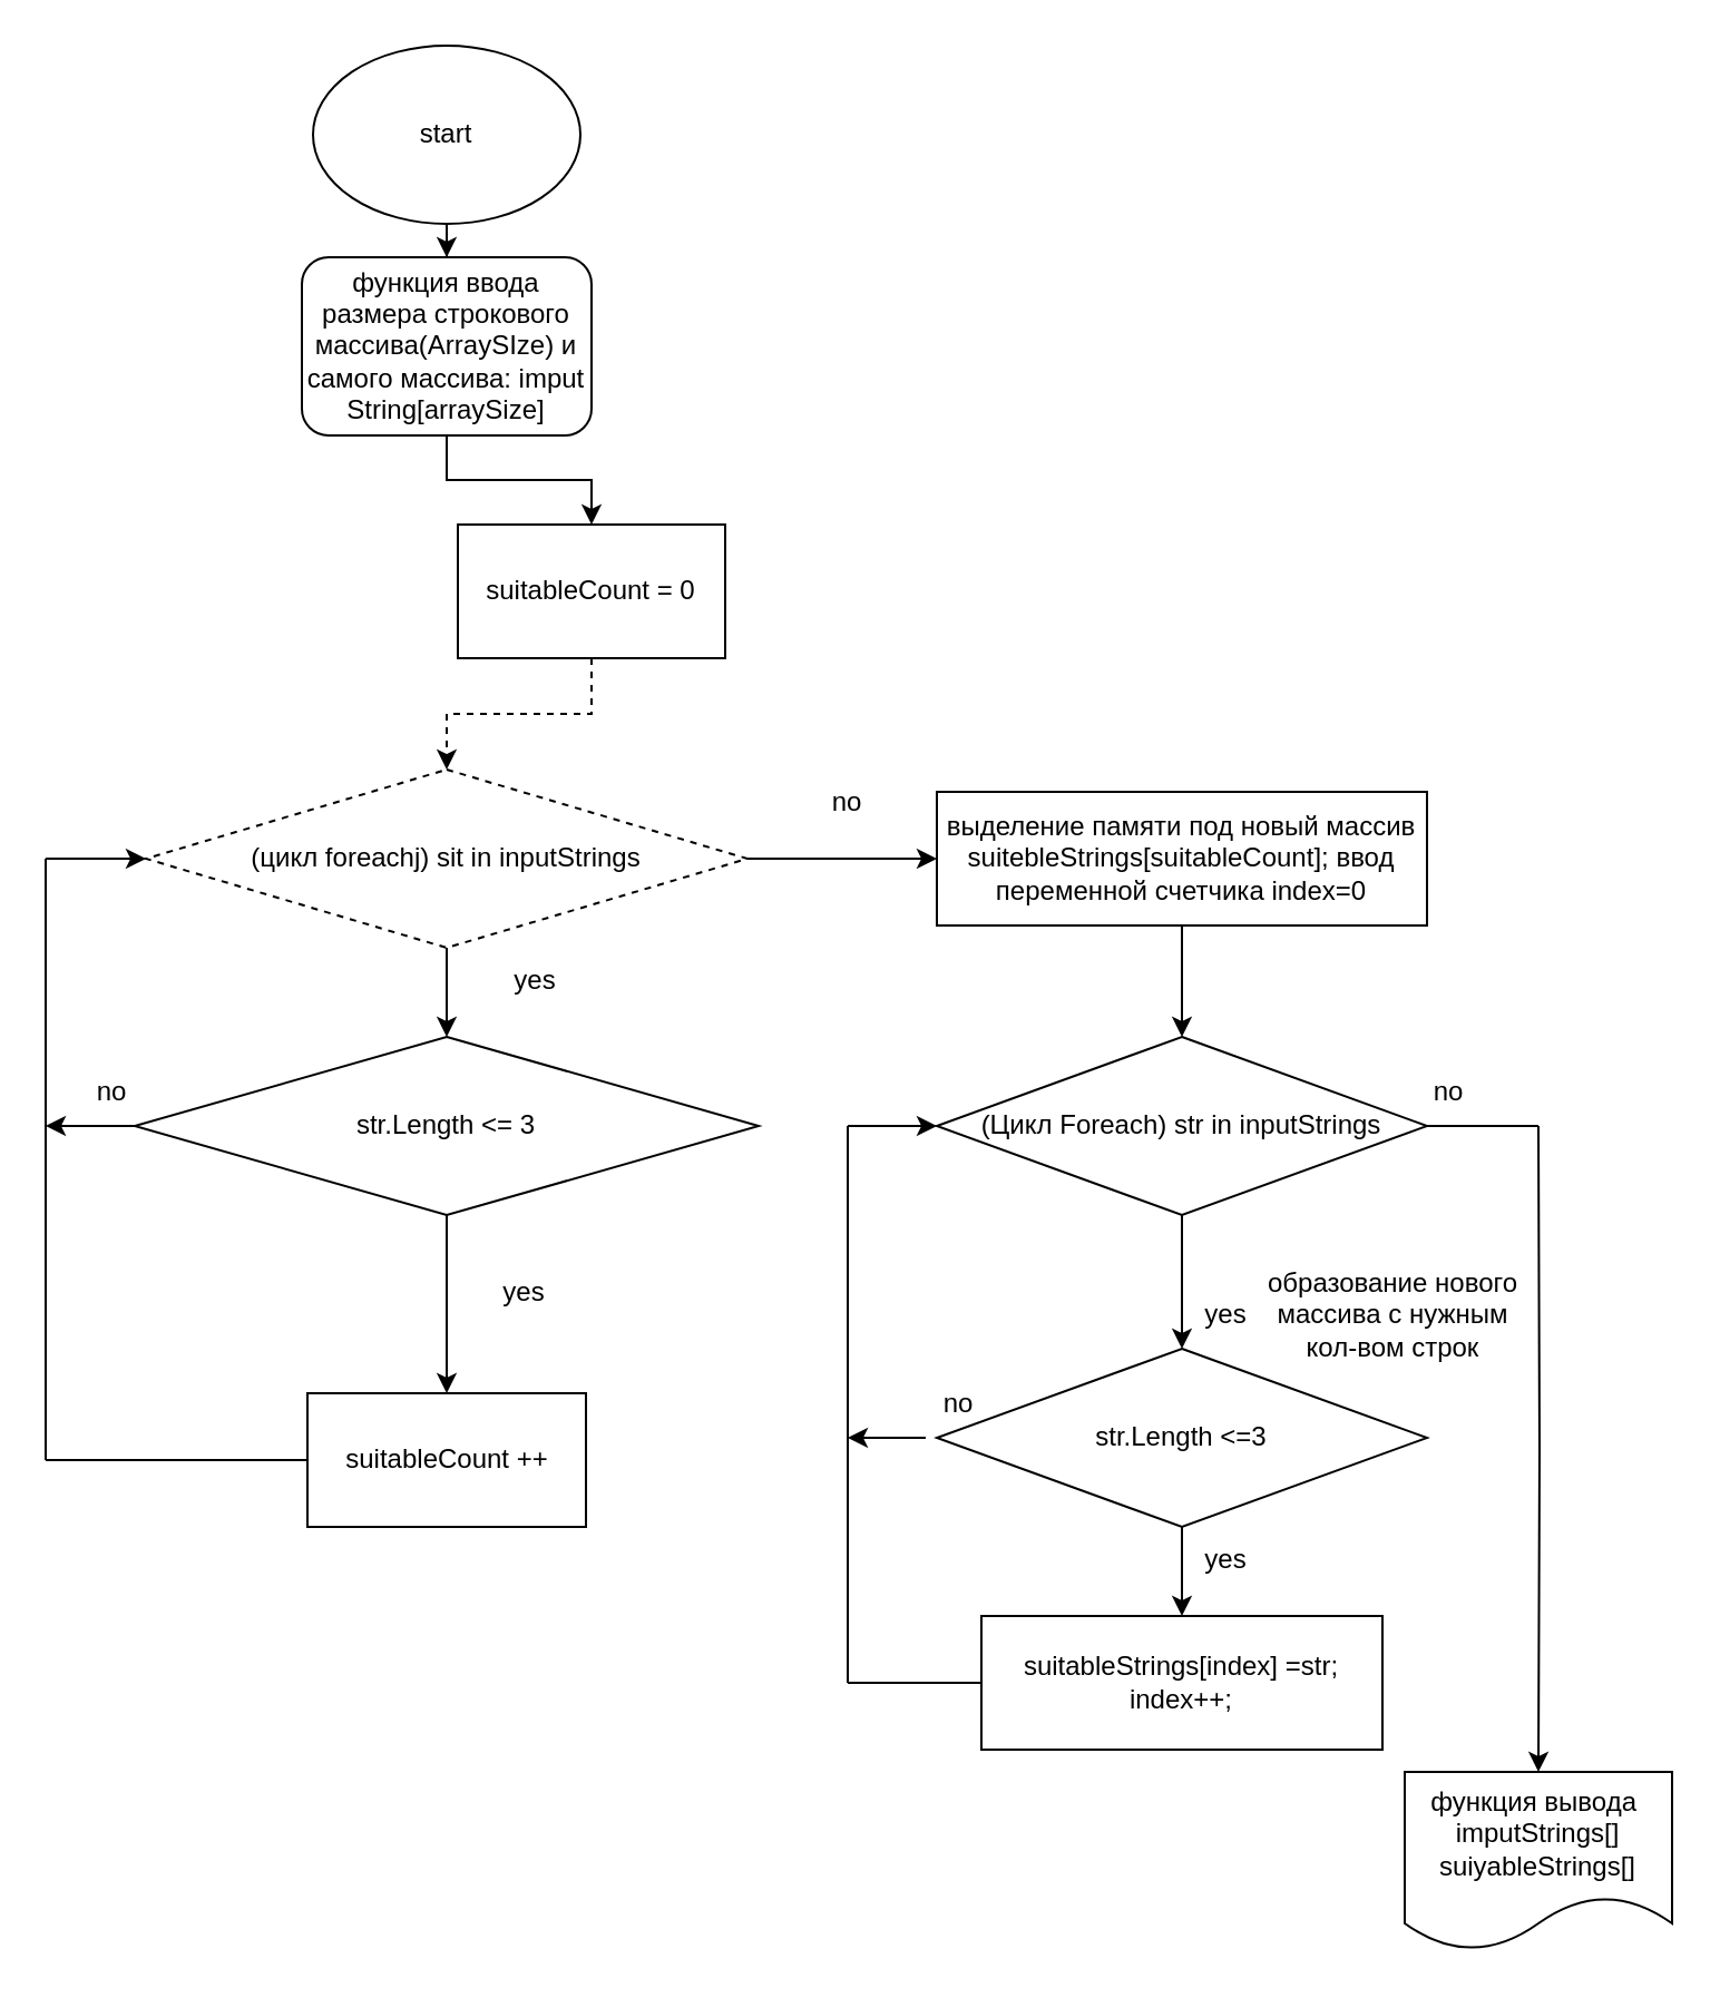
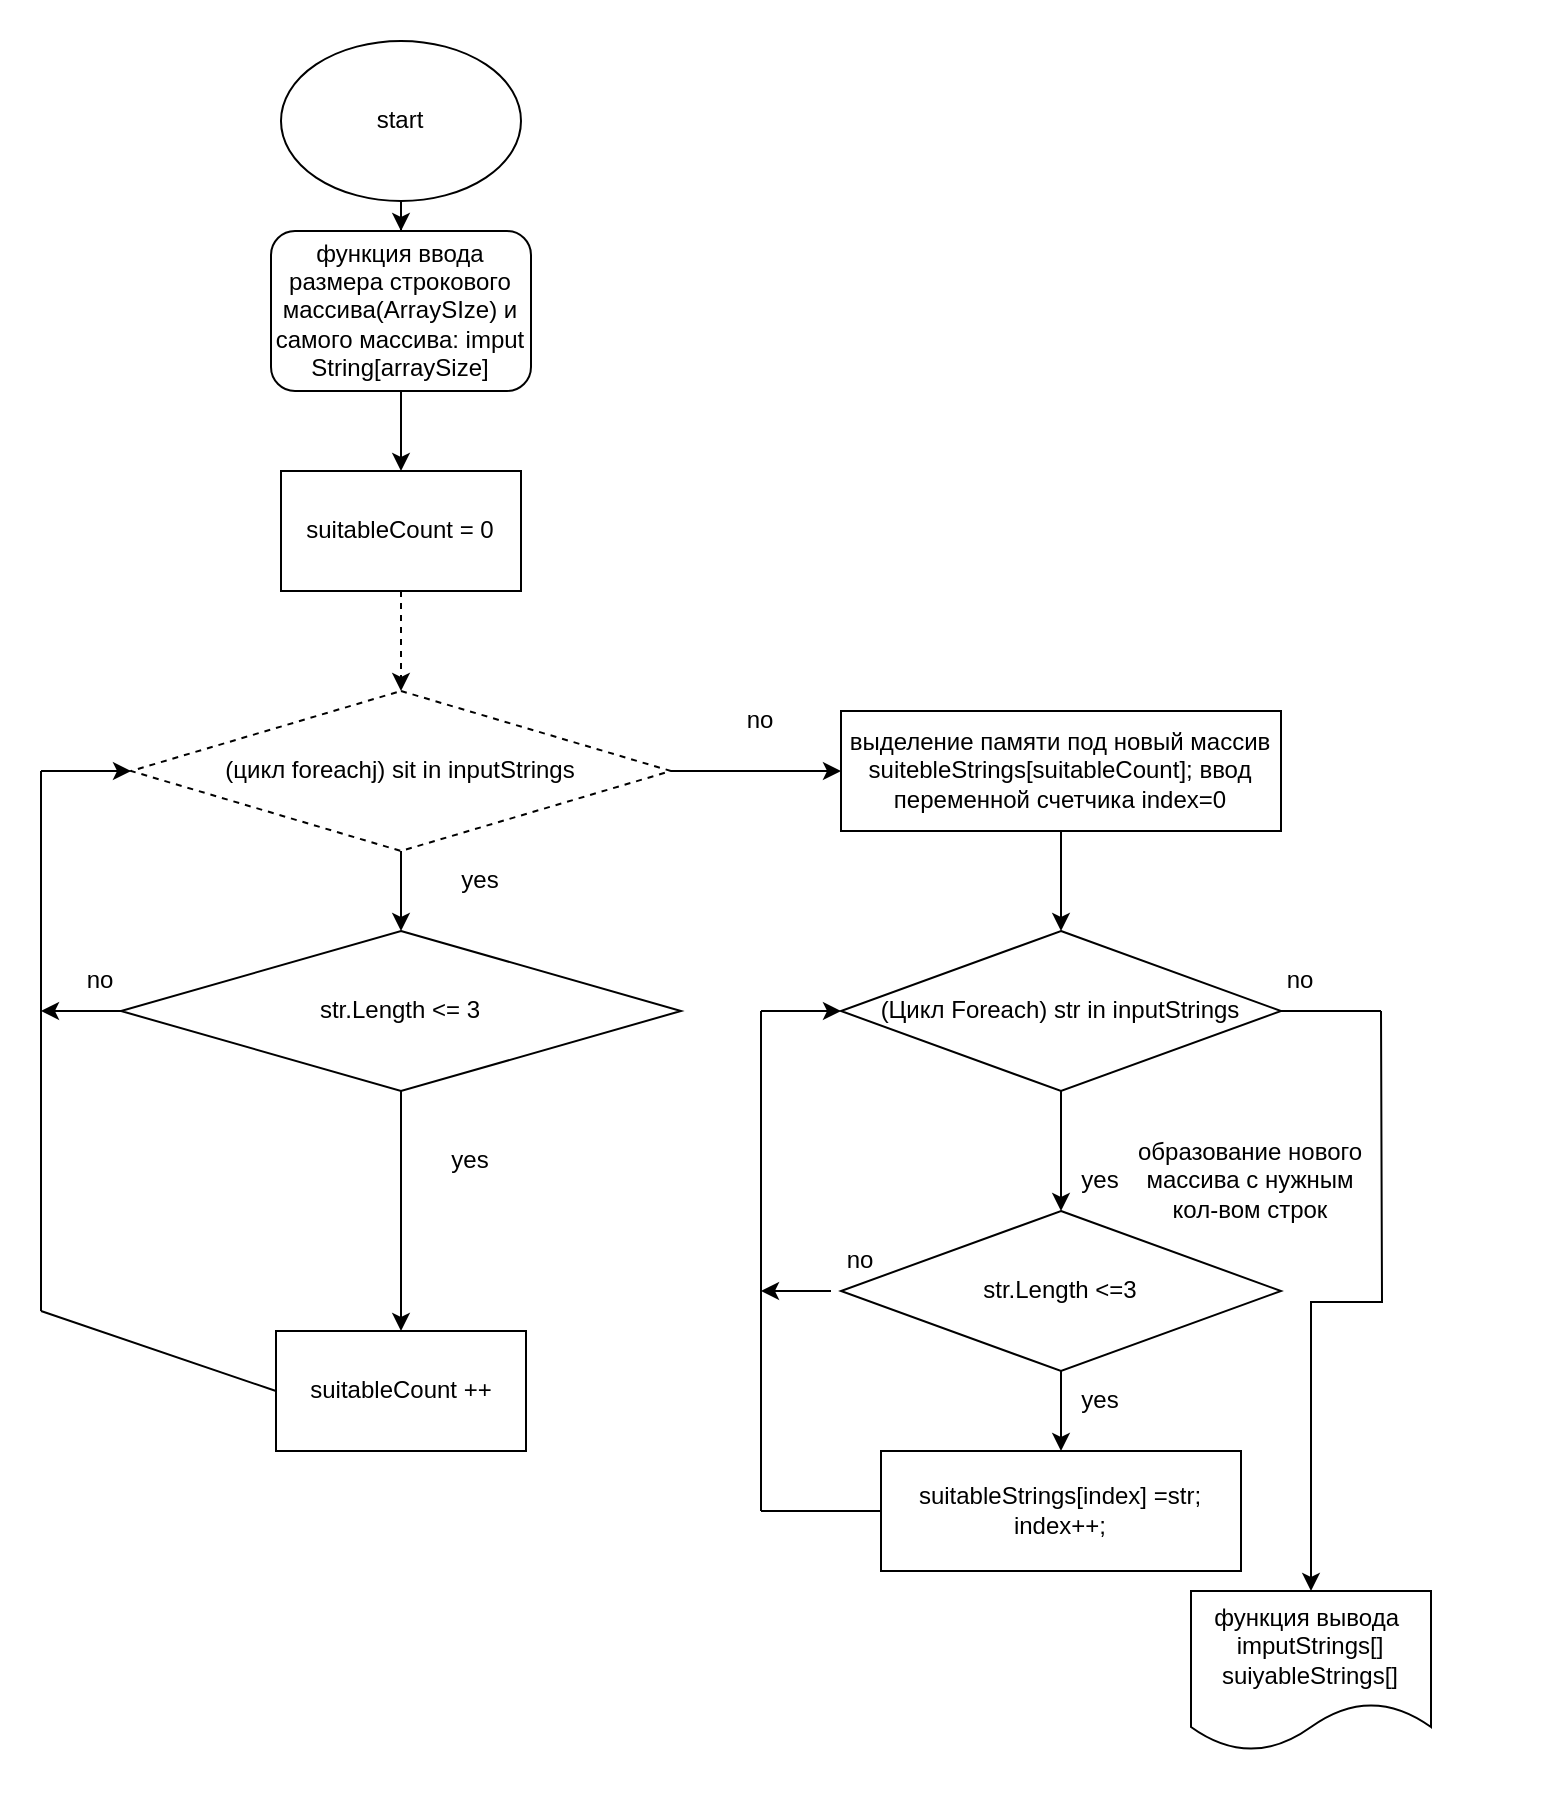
- <mxCell id="7" value="suitableCount = 0" style="rounded=0;whiteSpace=wrap;html=1;" parent="1" vertex="1"><mxGeometry x="205" y="235" width="120" height="60" as="geometry" /></mxCell>
+ <mxCell id="7" value="suitableCount = 0" style="rounded=0;whiteSpace=wrap;html=1;" parent="1" vertex="1"><mxGeometry x="140" y="235" width="120" height="60" as="geometry" /></mxCell>
- <mxCell id="13" value="suitableCount ++" style="rounded=0;whiteSpace=wrap;html=1;" parent="1" vertex="1"><mxGeometry x="137.5" y="625" width="125" height="60" as="geometry" /></mxCell>
+ <mxCell id="13" value="suitableCount ++" style="rounded=0;whiteSpace=wrap;html=1;" parent="1" vertex="1"><mxGeometry x="137.5" y="665" width="125" height="60" as="geometry" /></mxCell>
- <mxCell id="34" value="функция вывода&amp;nbsp;&lt;div&gt;imputStrings[]&lt;/div&gt;&lt;div&gt;suiyableStrings[]&lt;/div&gt;" style="shape=document;whiteSpace=wrap;html=1;boundedLbl=1;" parent="1" vertex="1"><mxGeometry x="630" y="795" width="120" height="80" as="geometry" /></mxCell>
+ <mxCell id="34" value="функция вывода&amp;nbsp;&lt;div&gt;imputStrings[]&lt;/div&gt;&lt;div&gt;suiyableStrings[]&lt;/div&gt;" style="shape=document;whiteSpace=wrap;html=1;boundedLbl=1;" parent="1" vertex="1"><mxGeometry x="595" y="795" width="120" height="80" as="geometry" /></mxCell>
